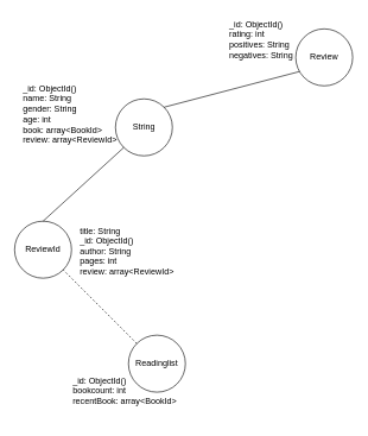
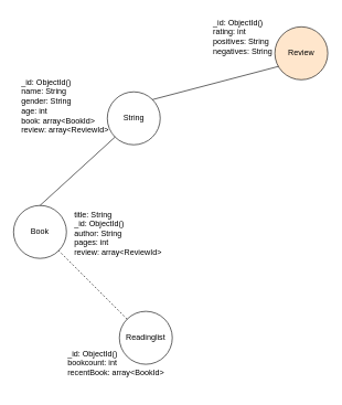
- <mxCell id="6" value="Review" style="ellipse;whiteSpace=wrap;html=1;aspect=fixed;" parent="1" vertex="1"><mxGeometry x="415" y="40" width="80" height="80" as="geometry" /></mxCell>
+ <mxCell id="6" value="Review" style="ellipse;whiteSpace=wrap;html=1;aspect=fixed;fillColor=#ffe6cc;" parent="1" vertex="1"><mxGeometry x="415" y="40" width="80" height="80" as="geometry" /></mxCell>
- <mxCell id="3" value="ReviewId" style="ellipse;whiteSpace=wrap;html=1;aspect=fixed;" parent="1" vertex="1"><mxGeometry x="20" y="310" width="80" height="80" as="geometry" /></mxCell>
+ <mxCell id="3" value="Book" style="ellipse;whiteSpace=wrap;html=1;aspect=fixed;" parent="1" vertex="1"><mxGeometry x="20" y="310" width="80" height="80" as="geometry" /></mxCell>
